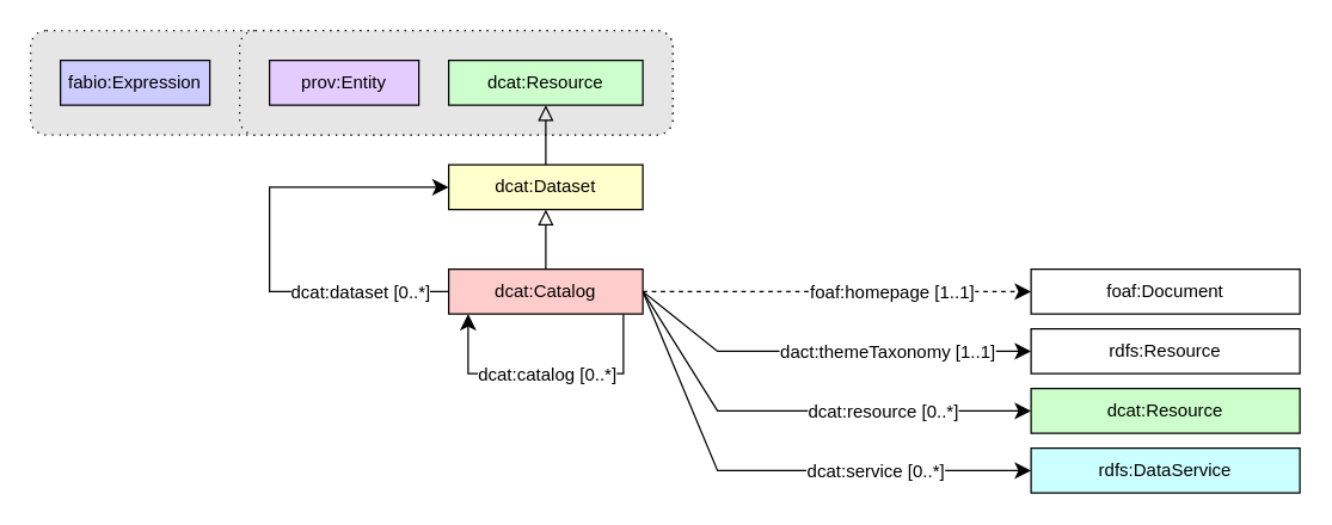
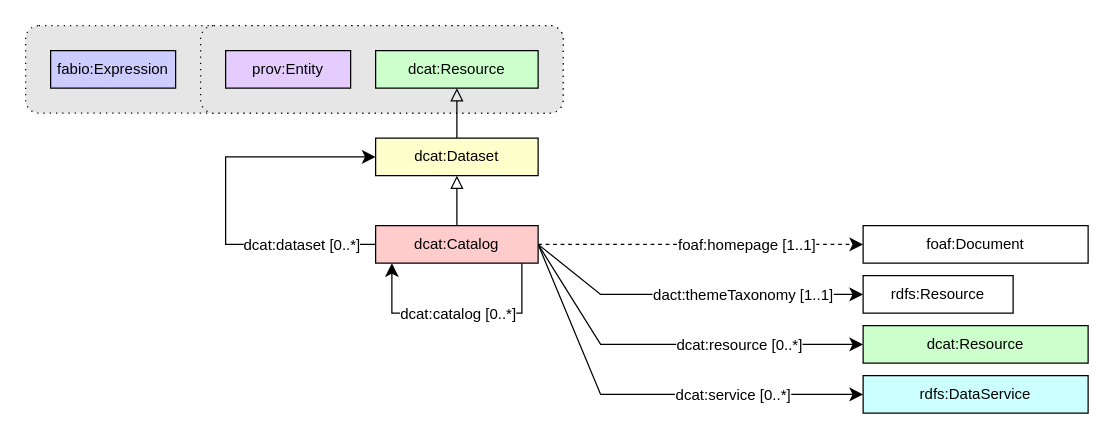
- <mxCell id="9" value="rdfs:Resource" style="rounded=0;whiteSpace=wrap;html=1;snapToPoint=1;points=[[0.1,0],[0.2,0],[0.3,0],[0.4,0],[0.5,0],[0.6,0],[0.7,0],[0.8,0],[0.9,0],[0,0.1],[0,0.3],[0,0.5],[0,0.7],[0,0.9],[0.1,1],[0.2,1],[0.3,1],[0.4,1],[0.5,1],[0.6,1],[0.7,1],[0.8,1],[0.9,1],[1,0.1],[1,0.3],[1,0.5],[1,0.7],[1,0.9]];" parent="1" vertex="1"><mxGeometry x="690" y="220" width="180" height="30" as="geometry" /></mxCell>
+ <mxCell id="9" value="rdfs:Resource" style="rounded=0;whiteSpace=wrap;html=1;snapToPoint=1;points=[[0.1,0],[0.2,0],[0.3,0],[0.4,0],[0.5,0],[0.6,0],[0.7,0],[0.8,0],[0.9,0],[0,0.1],[0,0.3],[0,0.5],[0,0.7],[0,0.9],[0.1,1],[0.2,1],[0.3,1],[0.4,1],[0.5,1],[0.6,1],[0.7,1],[0.8,1],[0.9,1],[1,0.1],[1,0.3],[1,0.5],[1,0.7],[1,0.9]];" parent="1" vertex="1"><mxGeometry x="690" y="220" width="120" height="30" as="geometry" /></mxCell>
